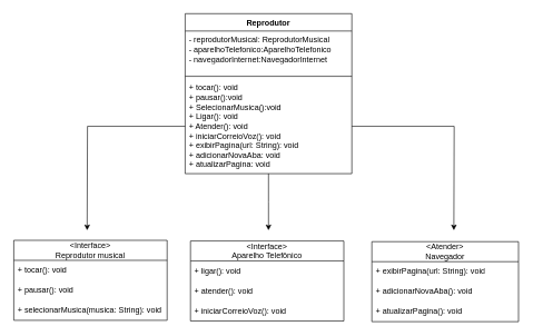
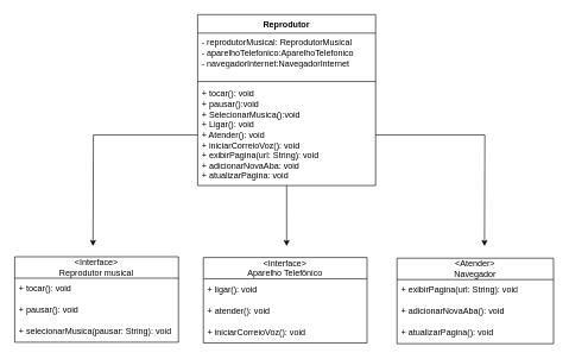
- <mxCell id="5" value="+ selecionarMusica(musica: String): void" style="text;strokeColor=none;fillColor=none;align=left;verticalAlign=middle;spacingLeft=4;spacingRight=4;overflow=hidden;points=[[0,0.5],[1,0.5]];portConstraint=eastwest;rotatable=0;whiteSpace=wrap;html=1;" vertex="1" parent="2"><mxGeometry y="90" width="230" height="30" as="geometry" /></mxCell>
+ <mxCell id="5" value="+ selecionarMusica(pausar: String): void" style="text;strokeColor=none;fillColor=none;align=left;verticalAlign=middle;spacingLeft=4;spacingRight=4;overflow=hidden;points=[[0,0.5],[1,0.5]];portConstraint=eastwest;rotatable=0;whiteSpace=wrap;html=1;" vertex="1" parent="2"><mxGeometry y="90" width="230" height="30" as="geometry" /></mxCell>
